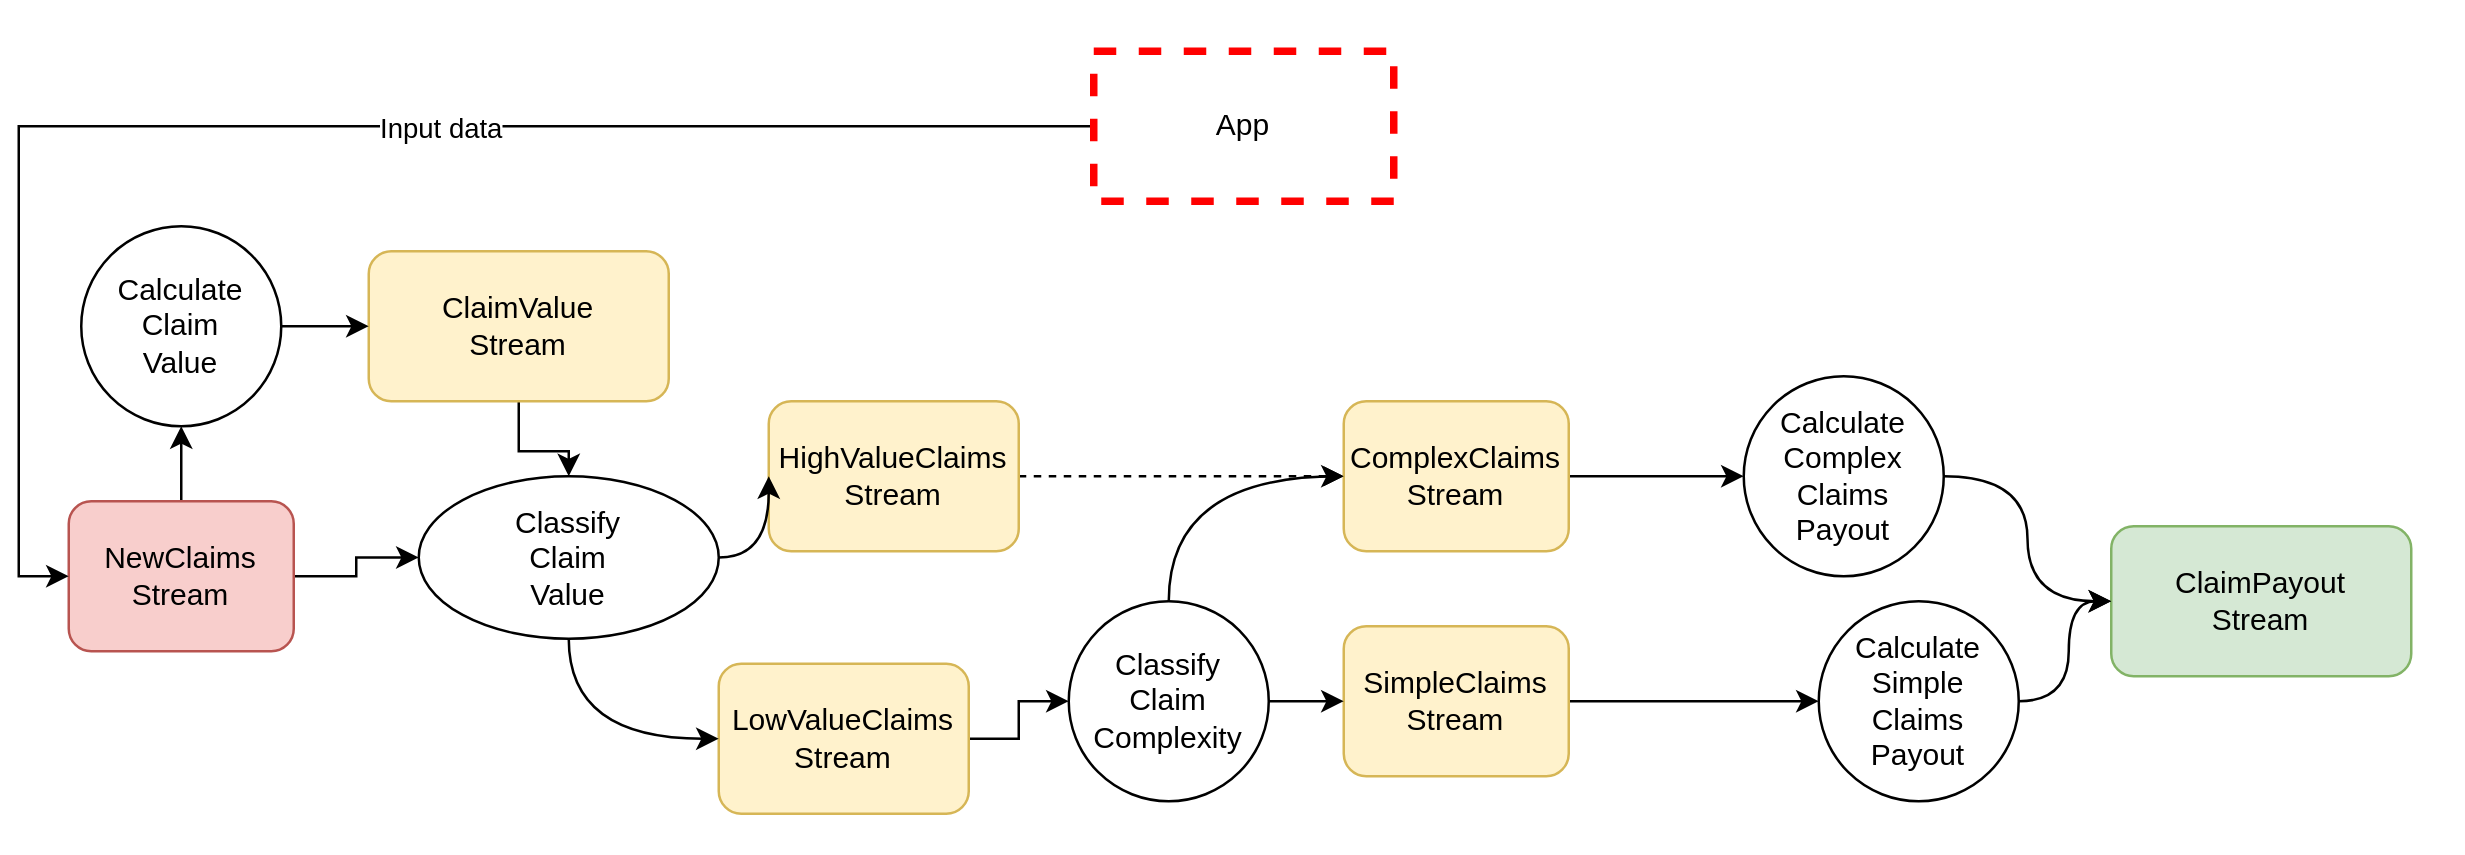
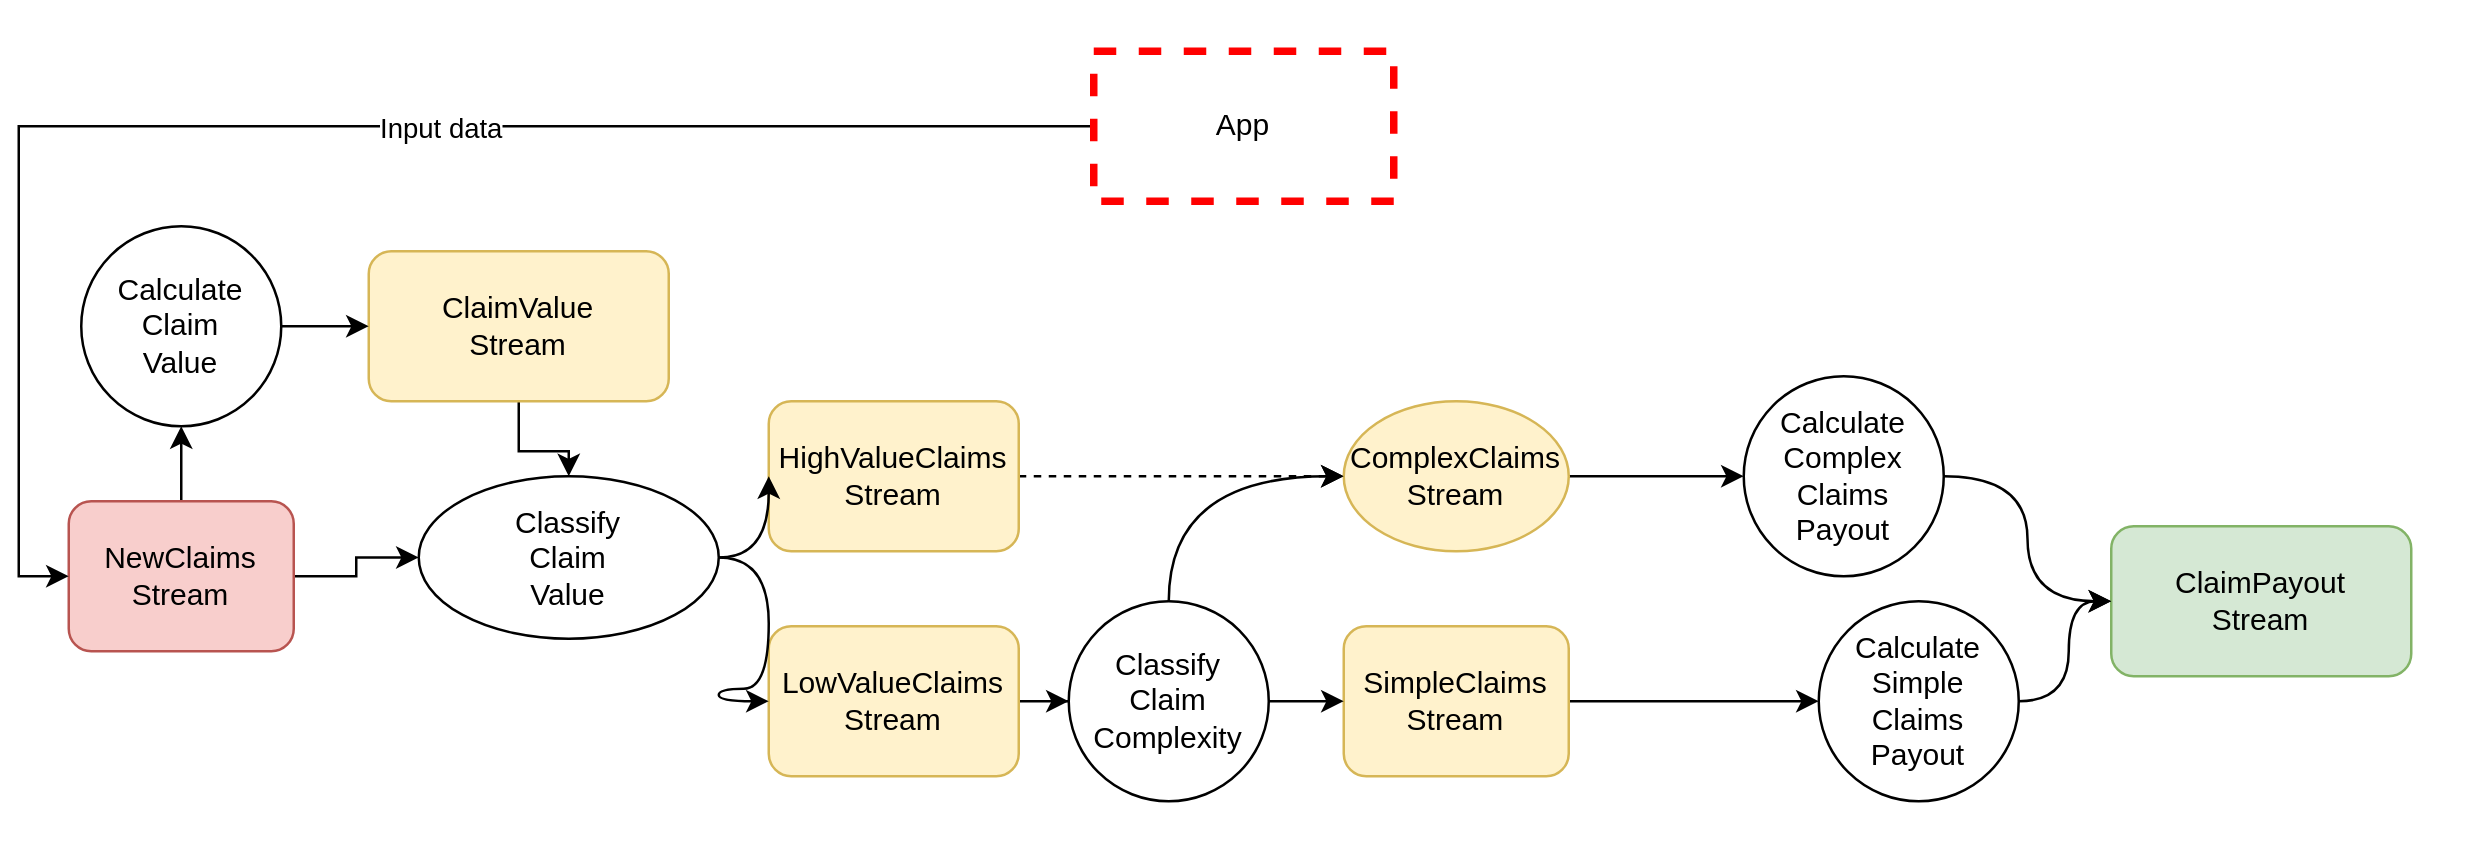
- <mxCell id="14" value="&lt;div&gt;ComplexClaims&lt;/div&gt;&lt;div&gt;Stream&lt;/div&gt;" style="rounded=1;whiteSpace=wrap;html=1;fillColor=#fff2cc;strokeColor=#d6b656;" parent="1" vertex="1"><mxGeometry x="530" y="160" width="90" height="60" as="geometry" /></mxCell>
+ <mxCell id="14" value="&lt;div&gt;ComplexClaims&lt;/div&gt;&lt;div&gt;Stream&lt;/div&gt;" style="ellipse;whiteSpace=wrap;html=1;fillColor=#fff2cc;strokeColor=#d6b656;" parent="1" vertex="1"><mxGeometry x="530" y="160" width="90" height="60" as="geometry" /></mxCell>
- <mxCell id="22" style="edgeStyle=orthogonalEdgeStyle;rounded=0;orthogonalLoop=1;jettySize=auto;html=1;exitX=0.5;exitY=0;exitDx=0;exitDy=0;entryX=0;entryY=0.5;entryDx=0;entryDy=0;curved=1;endArrow=open;" parent="1" source="23" target="14" edge="1"><mxGeometry relative="1" as="geometry" /></mxCell>
+ <mxCell id="22" style="edgeStyle=orthogonalEdgeStyle;rounded=0;orthogonalLoop=1;jettySize=auto;html=1;exitX=0.5;exitY=0;exitDx=0;exitDy=0;entryX=0;entryY=0.5;entryDx=0;entryDy=0;curved=1;" parent="1" source="23" target="14" edge="1"><mxGeometry relative="1" as="geometry" /></mxCell>
- <mxCell id="10" value="&lt;div&gt;LowValueClaims&lt;/div&gt;&lt;div&gt;Stream&lt;/div&gt;" style="rounded=1;whiteSpace=wrap;html=1;fillColor=#fff2cc;strokeColor=#d6b656;" parent="1" vertex="1"><mxGeometry x="280" y="265" width="100" height="60" as="geometry" /></mxCell>
+ <mxCell id="10" value="&lt;div&gt;LowValueClaims&lt;/div&gt;&lt;div&gt;Stream&lt;/div&gt;" style="rounded=1;whiteSpace=wrap;html=1;fillColor=#fff2cc;strokeColor=#d6b656;" parent="1" vertex="1"><mxGeometry x="300" y="250" width="100" height="60" as="geometry" /></mxCell>
